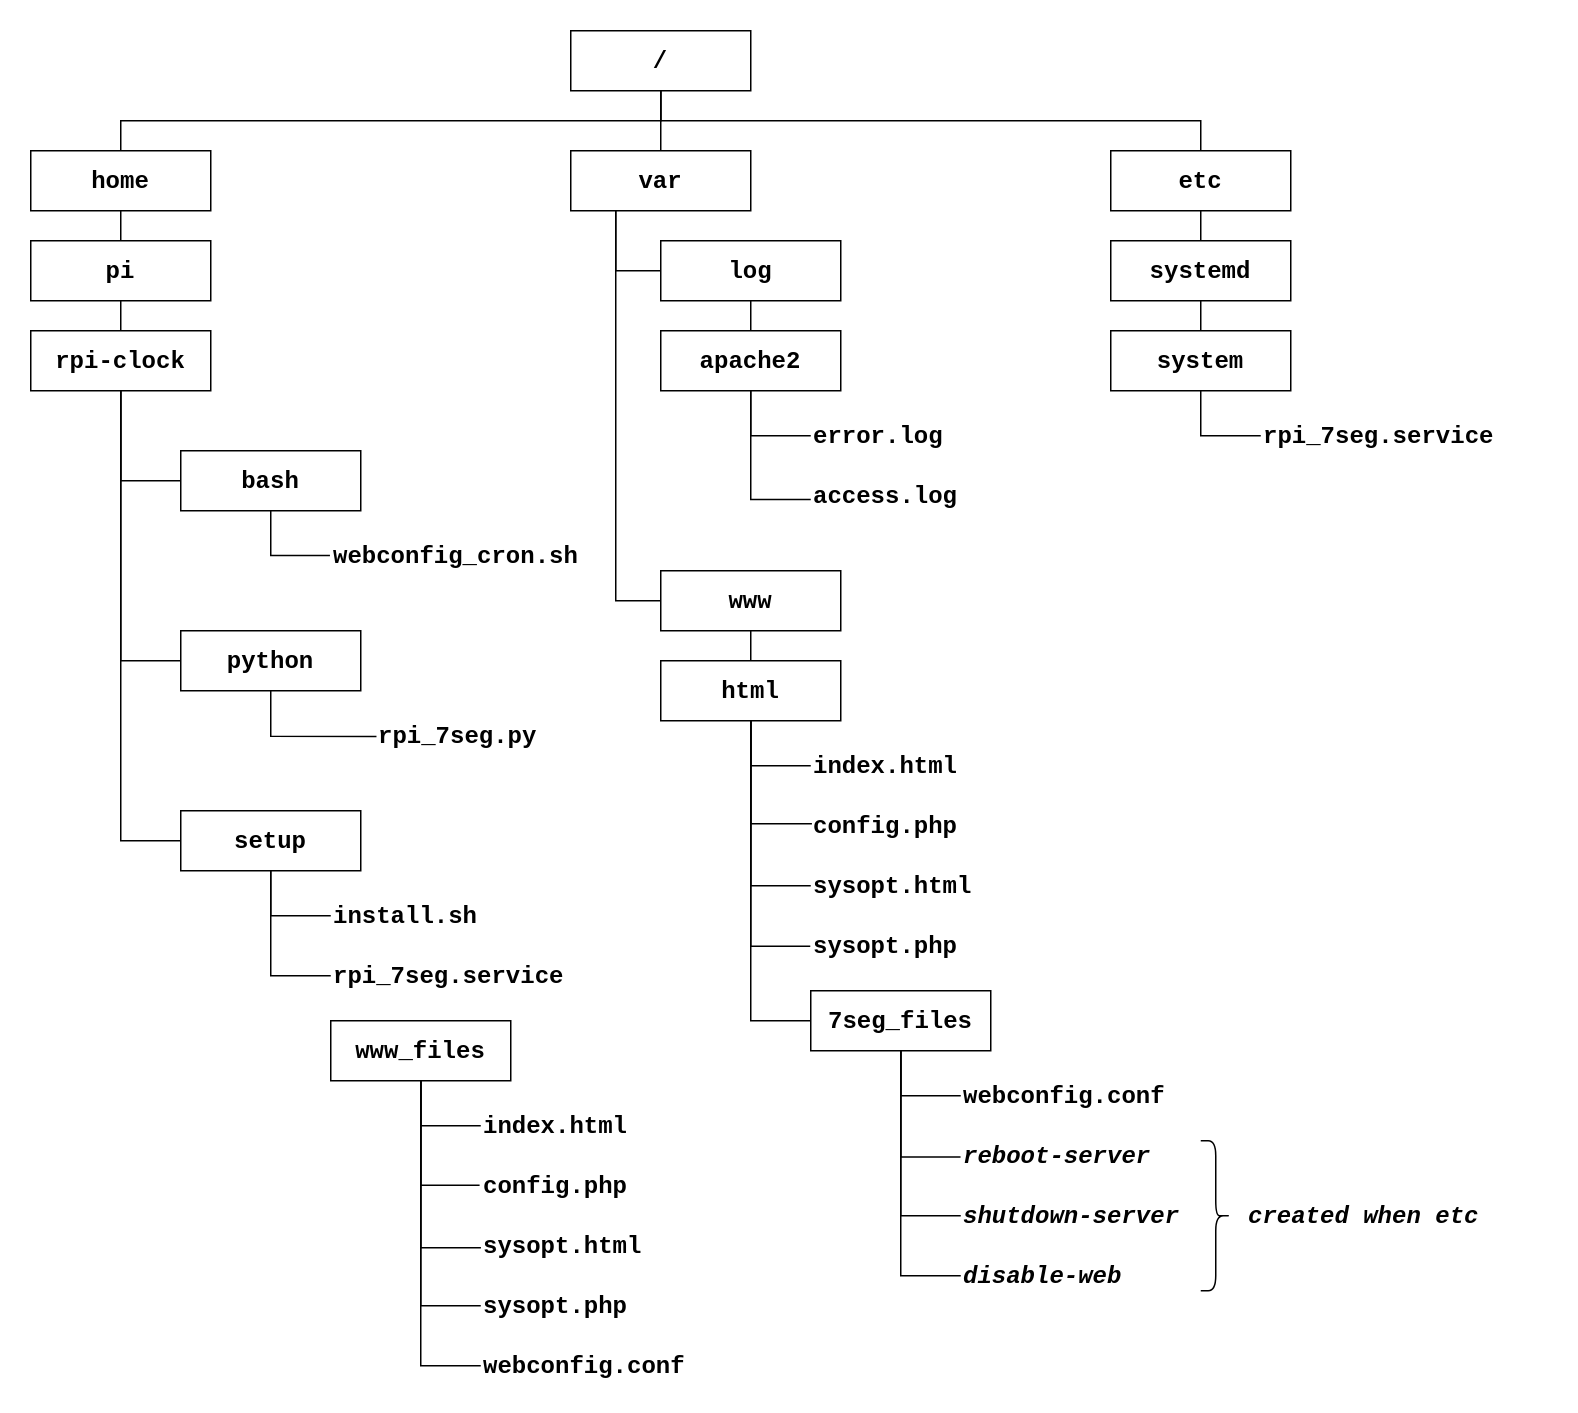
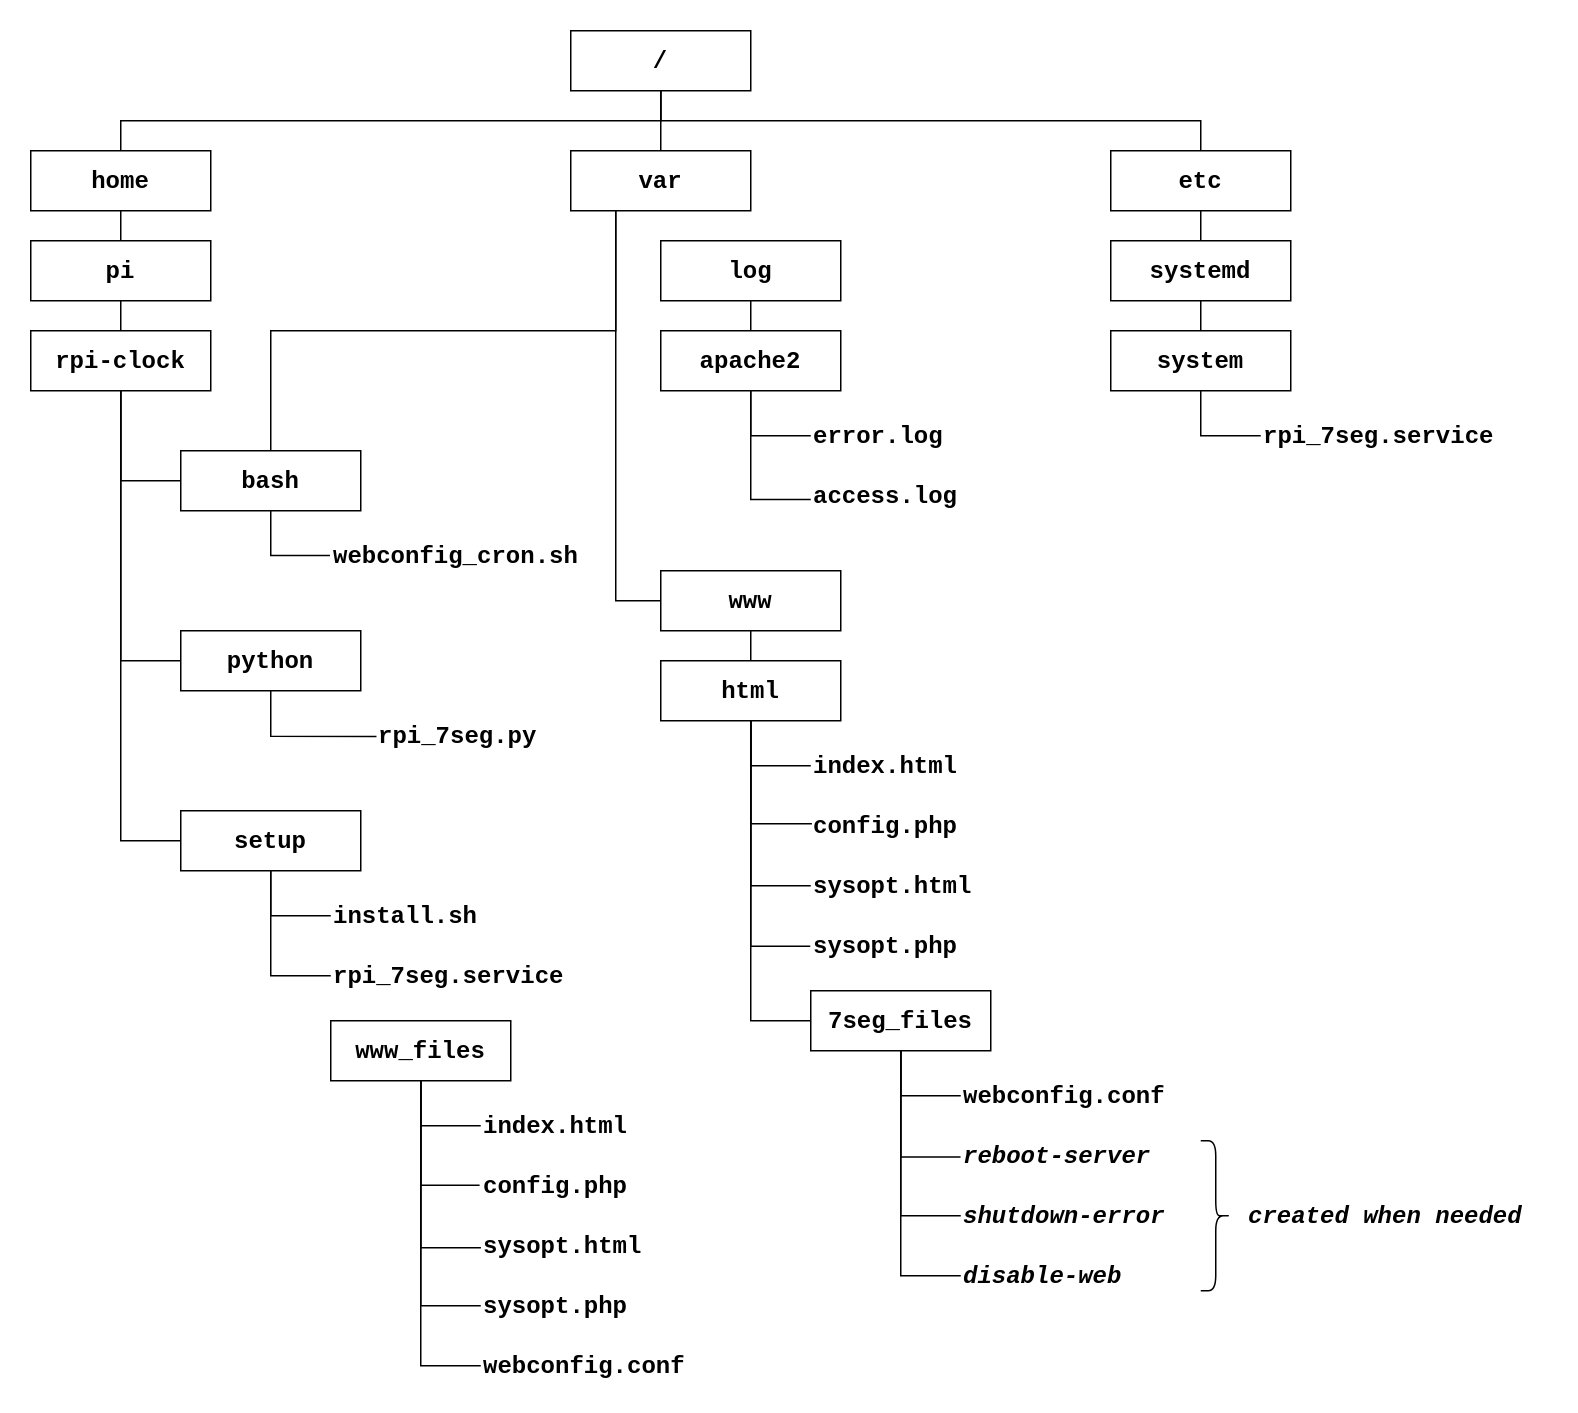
- <mxCell id="15" style="edgeStyle=orthogonalEdgeStyle;rounded=0;orthogonalLoop=1;jettySize=auto;html=1;exitX=0.25;exitY=1;exitDx=0;exitDy=0;entryX=0;entryY=0.5;entryDx=0;entryDy=0;endArrow=none;endFill=0;strokeWidth=1;fontSize=14;" parent="1" source="17" target="40" edge="1"><mxGeometry relative="1" as="geometry" /></mxCell>
+ <mxCell id="15" style="edgeStyle=orthogonalEdgeStyle;rounded=0;orthogonalLoop=1;jettySize=auto;html=1;exitX=0.25;exitY=1;exitDx=0;exitDy=0;endArrow=none;endFill=0;strokeWidth=1;fontSize=14;" parent="1" source="17" target="36" edge="1"><mxGeometry relative="1" as="geometry" /></mxCell>
- <mxCell id="52" value="&lt;font face=&quot;Courier New&quot;&gt;shutdown-server&lt;br&gt;&lt;/font&gt;" style="text;html=1;align=left;verticalAlign=middle;resizable=0;points=[];autosize=1;fontSize=16;fontStyle=3;" parent="1" vertex="1"><mxGeometry x="640" y="800" width="160" height="20" as="geometry" /></mxCell>
+ <mxCell id="52" value="&lt;font face=&quot;Courier New&quot;&gt;shutdown-error&lt;br&gt;&lt;/font&gt;" style="text;html=1;align=left;verticalAlign=middle;resizable=0;points=[];autosize=1;fontSize=16;fontStyle=3;" parent="1" vertex="1"><mxGeometry x="640" y="800" width="160" height="20" as="geometry" /></mxCell>
- <mxCell id="75" value="&lt;font face=&quot;Courier New&quot;&gt;created when etc&lt;br&gt;&lt;/font&gt;" style="text;html=1;align=left;verticalAlign=middle;resizable=0;points=[];autosize=1;fontSize=16;fontStyle=3;" vertex="1" parent="1"><mxGeometry x="830" y="800" width="200" height="20" as="geometry" /></mxCell>
+ <mxCell id="75" value="&lt;font face=&quot;Courier New&quot;&gt;created when needed&lt;br&gt;&lt;/font&gt;" style="text;html=1;align=left;verticalAlign=middle;resizable=0;points=[];autosize=1;fontSize=16;fontStyle=3;" vertex="1" parent="1"><mxGeometry x="830" y="800" width="200" height="20" as="geometry" /></mxCell>
